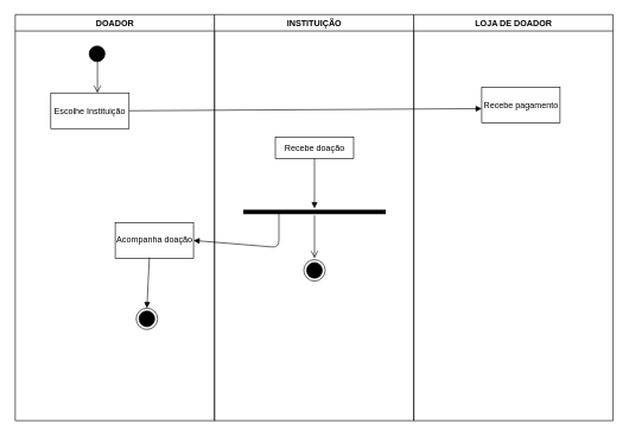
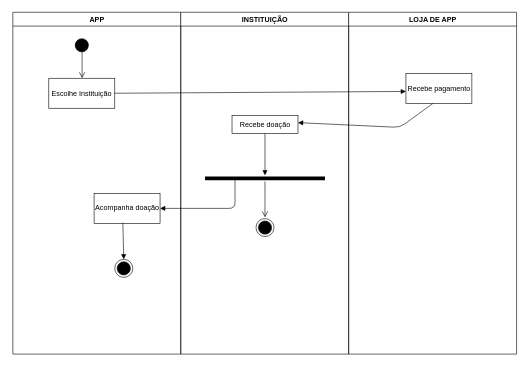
- <mxCell id="2" value="DOADOR" style="swimlane;whiteSpace=wrap;startSize=23;" parent="1" vertex="1"><mxGeometry x="20.5" y="20" width="280" height="570" as="geometry" /></mxCell>
+ <mxCell id="2" value="APP" style="swimlane;whiteSpace=wrap;startSize=23;" parent="1" vertex="1"><mxGeometry x="20.5" y="20" width="280" height="570" as="geometry" /></mxCell>
- <mxCell id="14" value="LOJA DE DOADOR" style="swimlane;whiteSpace=wrap" parent="1" vertex="1"><mxGeometry x="580.5" y="20" width="280" height="570" as="geometry" /></mxCell>
+ <mxCell id="14" value="LOJA DE APP" style="swimlane;whiteSpace=wrap" parent="1" vertex="1"><mxGeometry x="580.5" y="20" width="280" height="570" as="geometry" /></mxCell>
- <mxCell id="5" value="Escolhe Instituição" style="" parent="2" vertex="1"><mxGeometry x="50" y="110" width="110" height="50" as="geometry" /></mxCell>
+ <mxCell id="5" value="Escolhe Instituição" style="" parent="2" vertex="1"><mxGeometry x="60" y="110" width="110" height="50" as="geometry" /></mxCell>
+ <mxCell id="17" value="" style="html=1;verticalAlign=bottom;endArrow=block;exitX=0.409;exitY=1;exitDx=0;exitDy=0;exitPerimeter=0;entryX=1;entryY=0.4;entryDx=0;entryDy=0;entryPerimeter=0;" edge="1" parent="1" source="15" target="10"><mxGeometry width="80" relative="1" as="geometry"><mxPoint x="526" y="152" as="sourcePoint" /><mxPoint x="526" y="212" as="targetPoint" /><Array as="points"><mxPoint x="666" y="212" /></Array></mxGeometry></mxCell>
- <mxCell id="6" value="Acompanha doação" style="html=1;" vertex="1" parent="2"><mxGeometry x="140.5" y="292" width="110" height="50" as="geometry" /></mxCell>
+ <mxCell id="6" value="Acompanha doação" style="html=1;" vertex="1" parent="2"><mxGeometry x="135.5" y="302" width="110" height="50" as="geometry" /></mxCell>
